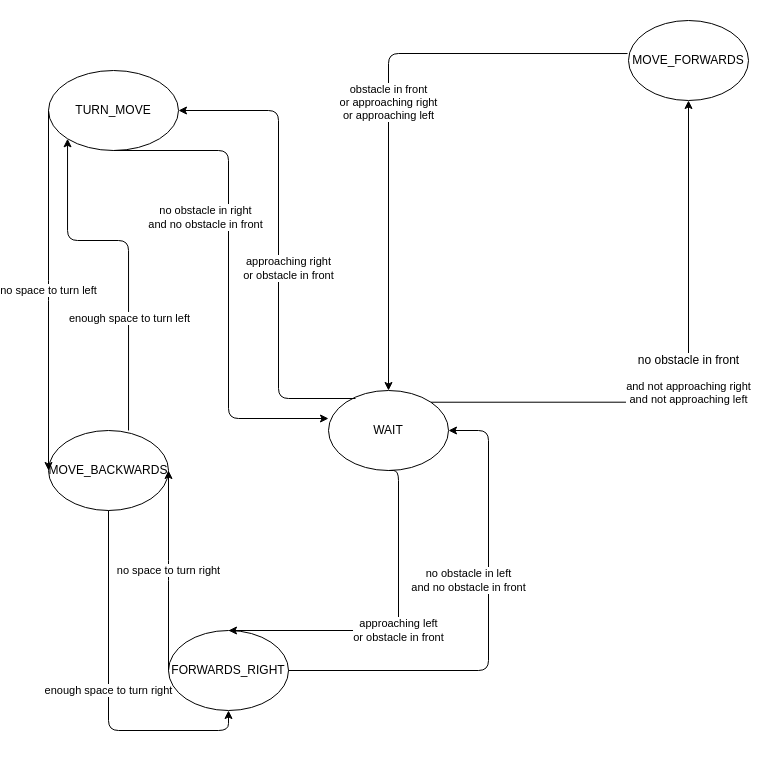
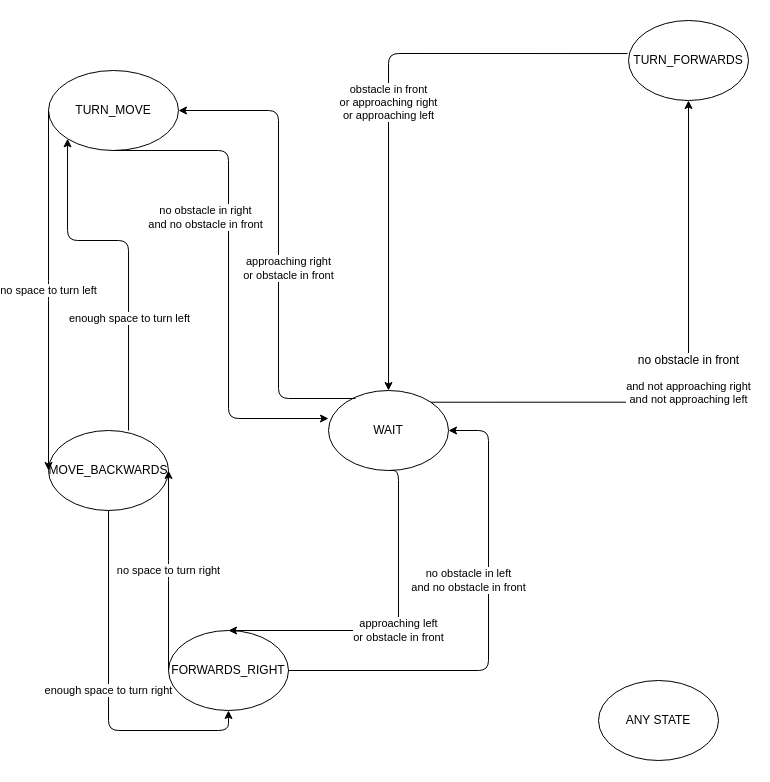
- <mxCell id="4" value="&lt;div&gt;MOVE_FORWARDS&lt;/div&gt;" style="ellipse;whiteSpace=wrap;html=1;" parent="1" vertex="1"><mxGeometry x="600" y="20" width="120" height="80" as="geometry" /></mxCell>
+ <mxCell id="4" value="&lt;div&gt;TURN_FORWARDS&lt;/div&gt;" style="ellipse;whiteSpace=wrap;html=1;" parent="1" vertex="1"><mxGeometry x="600" y="20" width="120" height="80" as="geometry" /></mxCell>
+ <mxCell id="19" value="ANY STATE" style="ellipse;whiteSpace=wrap;html=1;" vertex="1" parent="1"><mxGeometry x="570" y="680" width="120" height="80" as="geometry" /></mxCell>
